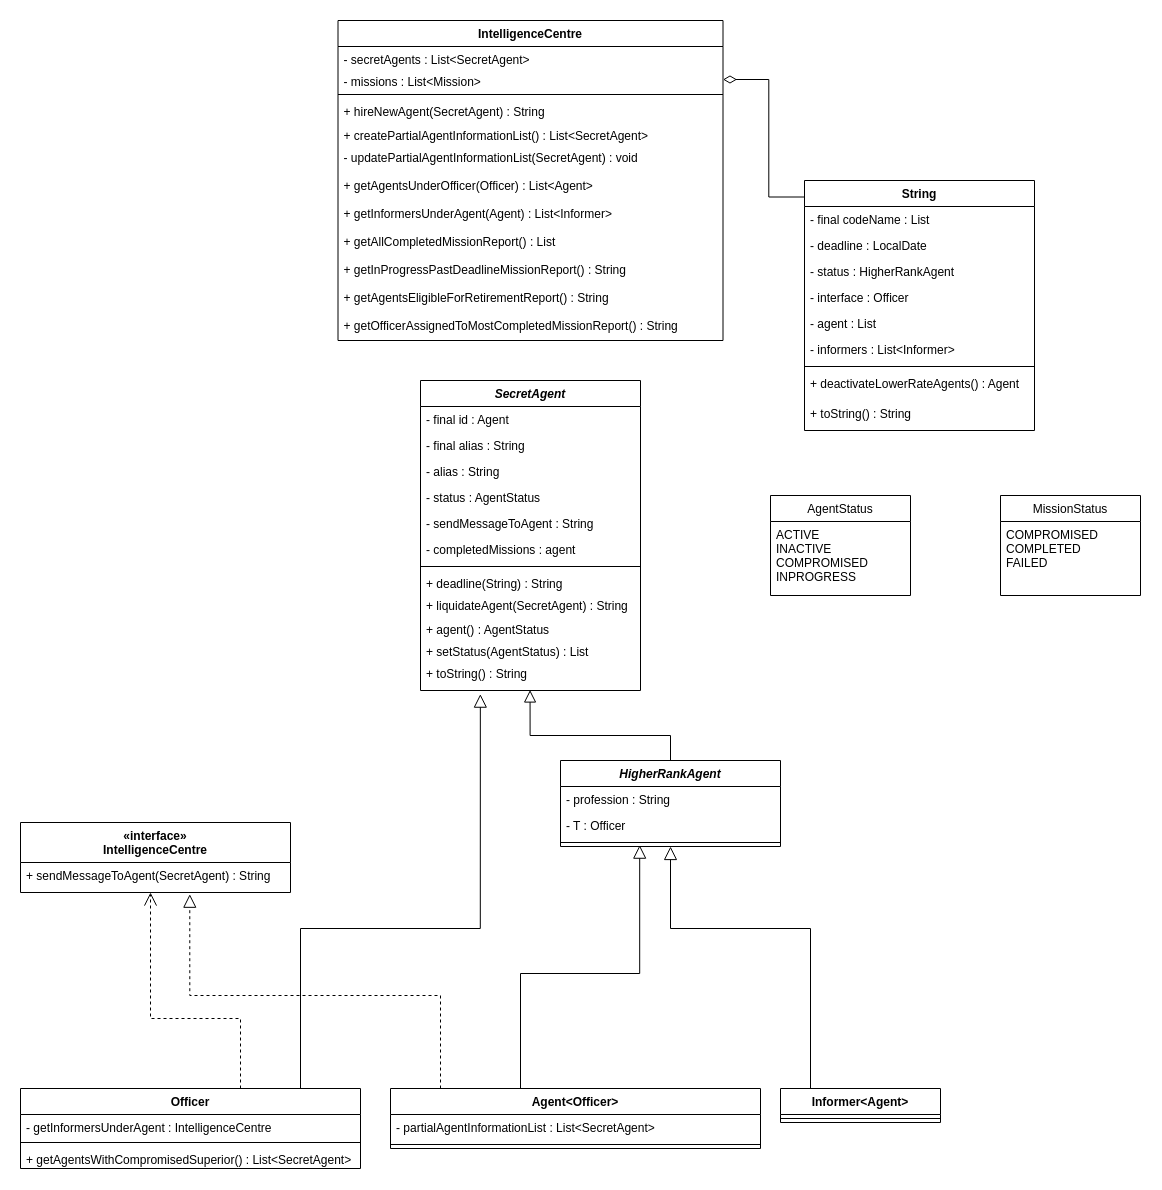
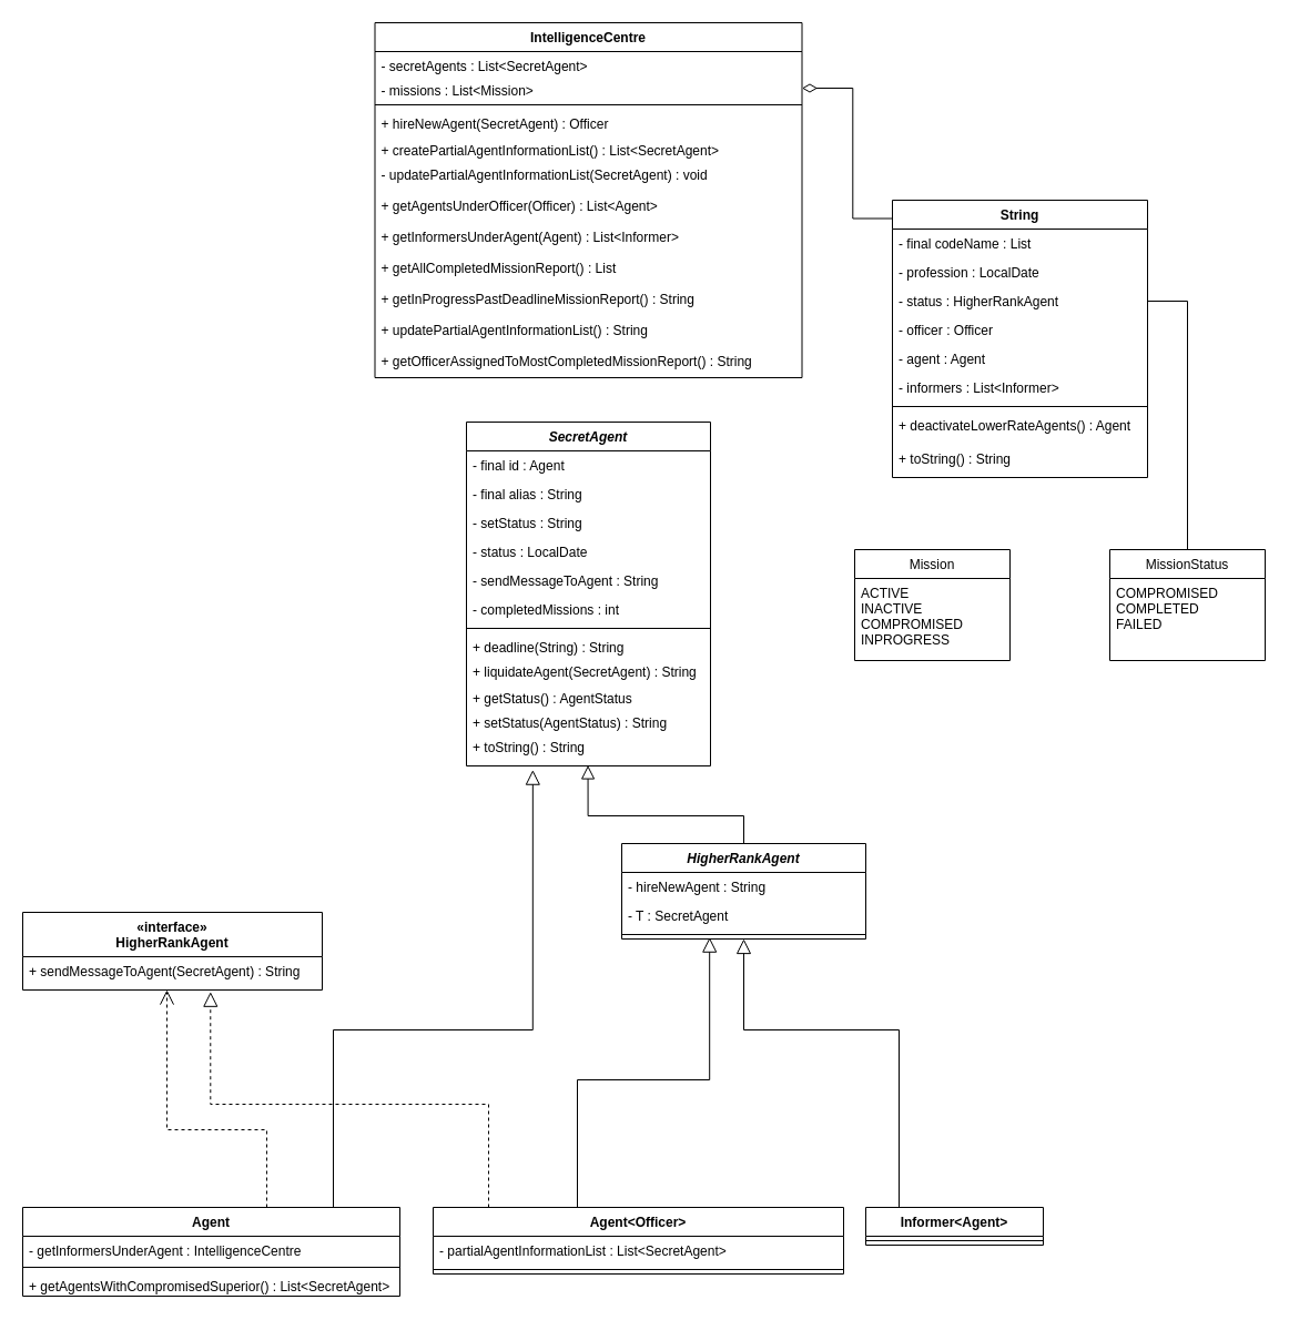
- <mxCell id="6" value="+ hireNewAgent(SecretAgent) : String" style="text;strokeColor=none;fillColor=none;align=left;verticalAlign=top;spacingLeft=4;spacingRight=4;overflow=hidden;rotatable=0;points=[[0,0.5],[1,0.5]];portConstraint=eastwest;" parent="2" vertex="1"><mxGeometry y="78" width="385" height="24" as="geometry" /></mxCell>
+ <mxCell id="6" value="+ hireNewAgent(SecretAgent) : Officer" style="text;strokeColor=none;fillColor=none;align=left;verticalAlign=top;spacingLeft=4;spacingRight=4;overflow=hidden;rotatable=0;points=[[0,0.5],[1,0.5]];portConstraint=eastwest;" parent="2" vertex="1"><mxGeometry y="78" width="385" height="24" as="geometry" /></mxCell>
- <mxCell id="47" value="- deadline : LocalDate" style="text;strokeColor=none;fillColor=none;align=left;verticalAlign=top;spacingLeft=4;spacingRight=4;overflow=hidden;rotatable=0;points=[[0,0.5],[1,0.5]];portConstraint=eastwest;" parent="45" vertex="1"><mxGeometry y="52" width="230" height="26" as="geometry" /></mxCell>
+ <mxCell id="47" value="- profession : LocalDate" style="text;strokeColor=none;fillColor=none;align=left;verticalAlign=top;spacingLeft=4;spacingRight=4;overflow=hidden;rotatable=0;points=[[0,0.5],[1,0.5]];portConstraint=eastwest;" parent="45" vertex="1"><mxGeometry y="52" width="230" height="26" as="geometry" /></mxCell>
- <mxCell id="13" value="+ getAgentsEligibleForRetirementReport() : String" style="text;strokeColor=none;fillColor=none;align=left;verticalAlign=top;spacingLeft=4;spacingRight=4;overflow=hidden;rotatable=0;points=[[0,0.5],[1,0.5]];portConstraint=eastwest;" parent="2" vertex="1"><mxGeometry y="264" width="385" height="28" as="geometry" /></mxCell>
+ <mxCell id="13" value="+ updatePartialAgentInformationList() : String" style="text;strokeColor=none;fillColor=none;align=left;verticalAlign=top;spacingLeft=4;spacingRight=4;overflow=hidden;rotatable=0;points=[[0,0.5],[1,0.5]];portConstraint=eastwest;" parent="2" vertex="1"><mxGeometry y="264" width="385" height="28" as="geometry" /></mxCell>
- <mxCell id="49" value="- interface : Officer" style="text;strokeColor=none;fillColor=none;align=left;verticalAlign=top;spacingLeft=4;spacingRight=4;overflow=hidden;rotatable=0;points=[[0,0.5],[1,0.5]];portConstraint=eastwest;" parent="45" vertex="1"><mxGeometry y="104" width="230" height="26" as="geometry" /></mxCell>
+ <mxCell id="49" value="- officer : Officer" style="text;strokeColor=none;fillColor=none;align=left;verticalAlign=top;spacingLeft=4;spacingRight=4;overflow=hidden;rotatable=0;points=[[0,0.5],[1,0.5]];portConstraint=eastwest;" parent="45" vertex="1"><mxGeometry y="104" width="230" height="26" as="geometry" /></mxCell>
- <mxCell id="50" value="- agent : List" style="text;strokeColor=none;fillColor=none;align=left;verticalAlign=top;spacingLeft=4;spacingRight=4;overflow=hidden;rotatable=0;points=[[0,0.5],[1,0.5]];portConstraint=eastwest;" parent="45" vertex="1"><mxGeometry y="130" width="230" height="26" as="geometry" /></mxCell>
+ <mxCell id="50" value="- agent : Agent" style="text;strokeColor=none;fillColor=none;align=left;verticalAlign=top;spacingLeft=4;spacingRight=4;overflow=hidden;rotatable=0;points=[[0,0.5],[1,0.5]];portConstraint=eastwest;" parent="45" vertex="1"><mxGeometry y="130" width="230" height="26" as="geometry" /></mxCell>
+ <mxCell id="55" style="edgeStyle=orthogonalEdgeStyle;rounded=0;orthogonalLoop=1;jettySize=auto;html=1;entryX=1;entryY=0.5;entryDx=0;entryDy=0;endArrow=none;endFill=0;endSize=11;" parent="1" source="56" target="48" edge="1"><mxGeometry relative="1" as="geometry" /></mxCell>
- <mxCell id="18" value="- alias : String" style="text;strokeColor=none;fillColor=none;align=left;verticalAlign=top;spacingLeft=4;spacingRight=4;overflow=hidden;rotatable=0;points=[[0,0.5],[1,0.5]];portConstraint=eastwest;" parent="15" vertex="1"><mxGeometry y="78" width="220" height="26" as="geometry" /></mxCell>
+ <mxCell id="18" value="- setStatus : String" style="text;strokeColor=none;fillColor=none;align=left;verticalAlign=top;spacingLeft=4;spacingRight=4;overflow=hidden;rotatable=0;points=[[0,0.5],[1,0.5]];portConstraint=eastwest;" parent="15" vertex="1"><mxGeometry y="78" width="220" height="26" as="geometry" /></mxCell>
- <mxCell id="19" value="- status : AgentStatus" style="text;strokeColor=none;fillColor=none;align=left;verticalAlign=top;spacingLeft=4;spacingRight=4;overflow=hidden;rotatable=0;points=[[0,0.5],[1,0.5]];portConstraint=eastwest;" parent="15" vertex="1"><mxGeometry y="104" width="220" height="26" as="geometry" /></mxCell>
+ <mxCell id="19" value="- status : LocalDate" style="text;strokeColor=none;fillColor=none;align=left;verticalAlign=top;spacingLeft=4;spacingRight=4;overflow=hidden;rotatable=0;points=[[0,0.5],[1,0.5]];portConstraint=eastwest;" parent="15" vertex="1"><mxGeometry y="104" width="220" height="26" as="geometry" /></mxCell>
- <mxCell id="28" value="AgentStatus" style="swimlane;fontStyle=0;childLayout=stackLayout;horizontal=1;startSize=26;fillColor=none;horizontalStack=0;resizeParent=1;resizeParentMax=0;resizeLast=0;collapsible=1;marginBottom=0;" parent="1" vertex="1"><mxGeometry x="770" y="495" width="140" height="100" as="geometry" /></mxCell>
+ <mxCell id="28" value="Mission" style="swimlane;fontStyle=0;childLayout=stackLayout;horizontal=1;startSize=26;fillColor=none;horizontalStack=0;resizeParent=1;resizeParentMax=0;resizeLast=0;collapsible=1;marginBottom=0;" parent="1" vertex="1"><mxGeometry x="770" y="495" width="140" height="100" as="geometry" /></mxCell>
- <mxCell id="21" value="- completedMissions : agent" style="text;strokeColor=none;fillColor=none;align=left;verticalAlign=top;spacingLeft=4;spacingRight=4;overflow=hidden;rotatable=0;points=[[0,0.5],[1,0.5]];portConstraint=eastwest;" parent="15" vertex="1"><mxGeometry y="156" width="220" height="26" as="geometry" /></mxCell>
+ <mxCell id="21" value="- completedMissions : int" style="text;strokeColor=none;fillColor=none;align=left;verticalAlign=top;spacingLeft=4;spacingRight=4;overflow=hidden;rotatable=0;points=[[0,0.5],[1,0.5]];portConstraint=eastwest;" parent="15" vertex="1"><mxGeometry y="156" width="220" height="26" as="geometry" /></mxCell>
- <mxCell id="25" value="+ agent() : AgentStatus" style="text;strokeColor=none;fillColor=none;align=left;verticalAlign=top;spacingLeft=4;spacingRight=4;overflow=hidden;rotatable=0;points=[[0,0.5],[1,0.5]];portConstraint=eastwest;" parent="15" vertex="1"><mxGeometry y="236" width="220" height="22" as="geometry" /></mxCell>
+ <mxCell id="25" value="+ getStatus() : AgentStatus" style="text;strokeColor=none;fillColor=none;align=left;verticalAlign=top;spacingLeft=4;spacingRight=4;overflow=hidden;rotatable=0;points=[[0,0.5],[1,0.5]];portConstraint=eastwest;" parent="15" vertex="1"><mxGeometry y="236" width="220" height="22" as="geometry" /></mxCell>
- <mxCell id="26" value="+ setStatus(AgentStatus) : List" style="text;strokeColor=none;fillColor=none;align=left;verticalAlign=top;spacingLeft=4;spacingRight=4;overflow=hidden;rotatable=0;points=[[0,0.5],[1,0.5]];portConstraint=eastwest;" parent="15" vertex="1"><mxGeometry y="258" width="220" height="22" as="geometry" /></mxCell>
+ <mxCell id="26" value="+ setStatus(AgentStatus) : String" style="text;strokeColor=none;fillColor=none;align=left;verticalAlign=top;spacingLeft=4;spacingRight=4;overflow=hidden;rotatable=0;points=[[0,0.5],[1,0.5]];portConstraint=eastwest;" parent="15" vertex="1"><mxGeometry y="258" width="220" height="22" as="geometry" /></mxCell>
- <mxCell id="62" value="- profession : String" style="text;strokeColor=none;fillColor=none;align=left;verticalAlign=top;spacingLeft=4;spacingRight=4;overflow=hidden;rotatable=0;points=[[0,0.5],[1,0.5]];portConstraint=eastwest;" parent="61" vertex="1"><mxGeometry y="26" width="220" height="26" as="geometry" /></mxCell>
+ <mxCell id="62" value="- hireNewAgent : String" style="text;strokeColor=none;fillColor=none;align=left;verticalAlign=top;spacingLeft=4;spacingRight=4;overflow=hidden;rotatable=0;points=[[0,0.5],[1,0.5]];portConstraint=eastwest;" parent="61" vertex="1"><mxGeometry y="26" width="220" height="26" as="geometry" /></mxCell>
- <mxCell id="63" value="- T : Officer" style="text;strokeColor=none;fillColor=none;align=left;verticalAlign=top;spacingLeft=4;spacingRight=4;overflow=hidden;rotatable=0;points=[[0,0.5],[1,0.5]];portConstraint=eastwest;" parent="61" vertex="1"><mxGeometry y="52" width="220" height="26" as="geometry" /></mxCell>
+ <mxCell id="63" value="- T : SecretAgent" style="text;strokeColor=none;fillColor=none;align=left;verticalAlign=top;spacingLeft=4;spacingRight=4;overflow=hidden;rotatable=0;points=[[0,0.5],[1,0.5]];portConstraint=eastwest;" parent="61" vertex="1"><mxGeometry y="52" width="220" height="26" as="geometry" /></mxCell>
- <mxCell id="58" value="«interface»&#10;IntelligenceCentre" style="swimlane;fontStyle=1;childLayout=stackLayout;horizontal=1;startSize=40;fillColor=none;horizontalStack=0;resizeParent=1;resizeParentMax=0;resizeLast=0;collapsible=1;marginBottom=0;" parent="1" vertex="1"><mxGeometry x="20" y="822" width="270" height="70" as="geometry" /></mxCell>
+ <mxCell id="58" value="«interface»&#10;HigherRankAgent" style="swimlane;fontStyle=1;childLayout=stackLayout;horizontal=1;startSize=40;fillColor=none;horizontalStack=0;resizeParent=1;resizeParentMax=0;resizeLast=0;collapsible=1;marginBottom=0;" parent="1" vertex="1"><mxGeometry x="20" y="822" width="270" height="70" as="geometry" /></mxCell>
- <mxCell id="32" value="Officer" style="swimlane;fontStyle=1;align=center;verticalAlign=top;childLayout=stackLayout;horizontal=1;startSize=26;horizontalStack=0;resizeParent=1;resizeParentMax=0;resizeLast=0;collapsible=1;marginBottom=0;" parent="1" vertex="1"><mxGeometry x="20" y="1088" width="340" height="80" as="geometry" /></mxCell>
+ <mxCell id="32" value="Agent" style="swimlane;fontStyle=1;align=center;verticalAlign=top;childLayout=stackLayout;horizontal=1;startSize=26;horizontalStack=0;resizeParent=1;resizeParentMax=0;resizeLast=0;collapsible=1;marginBottom=0;" parent="1" vertex="1"><mxGeometry x="20" y="1088" width="340" height="80" as="geometry" /></mxCell>
